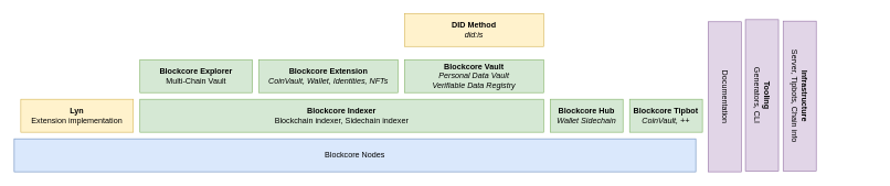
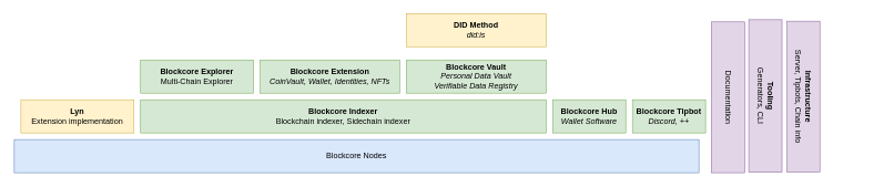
- <mxCell id="6" value="&lt;b&gt;Blockcore Explorer&lt;/b&gt;&lt;br&gt;Multi-Chain Vault" style="rounded=0;whiteSpace=wrap;html=1;fillColor=#d5e8d4;strokeColor=#82b366;" vertex="1" parent="1"><mxGeometry x="210" y="90" width="170" height="50" as="geometry" /></mxCell>
+ <mxCell id="6" value="&lt;b&gt;Blockcore Explorer&lt;/b&gt;&lt;br&gt;Multi-Chain Explorer" style="rounded=0;whiteSpace=wrap;html=1;fillColor=#d5e8d4;strokeColor=#82b366;" vertex="1" parent="1"><mxGeometry x="210" y="90" width="170" height="50" as="geometry" /></mxCell>
- <mxCell id="8" value="&lt;b&gt;Blockcore Hub&lt;/b&gt;&lt;br&gt;&lt;i&gt;Wallet Sidechain&lt;/i&gt;" style="rounded=0;whiteSpace=wrap;html=1;fillColor=#d5e8d4;strokeColor=#82b366;" vertex="1" parent="1"><mxGeometry x="830" y="150" width="110" height="50" as="geometry" /></mxCell>
+ <mxCell id="8" value="&lt;b&gt;Blockcore Hub&lt;/b&gt;&lt;br&gt;&lt;i&gt;Wallet Software&lt;/i&gt;" style="rounded=0;whiteSpace=wrap;html=1;fillColor=#d5e8d4;strokeColor=#82b366;" vertex="1" parent="1"><mxGeometry x="830" y="150" width="110" height="50" as="geometry" /></mxCell>
- <mxCell id="12" value="&lt;b&gt;Blockcore Tipbot&lt;br&gt;&lt;/b&gt;&lt;i&gt;CoinVault, ++&lt;/i&gt;" style="rounded=0;whiteSpace=wrap;html=1;fillColor=#d5e8d4;strokeColor=#82b366;" vertex="1" parent="1"><mxGeometry x="950" y="150" width="110" height="50" as="geometry" /></mxCell>
+ <mxCell id="12" value="&lt;b&gt;Blockcore Tipbot&lt;br&gt;&lt;/b&gt;&lt;i&gt;Discord, ++&lt;/i&gt;" style="rounded=0;whiteSpace=wrap;html=1;fillColor=#d5e8d4;strokeColor=#82b366;" vertex="1" parent="1"><mxGeometry x="950" y="150" width="110" height="50" as="geometry" /></mxCell>
